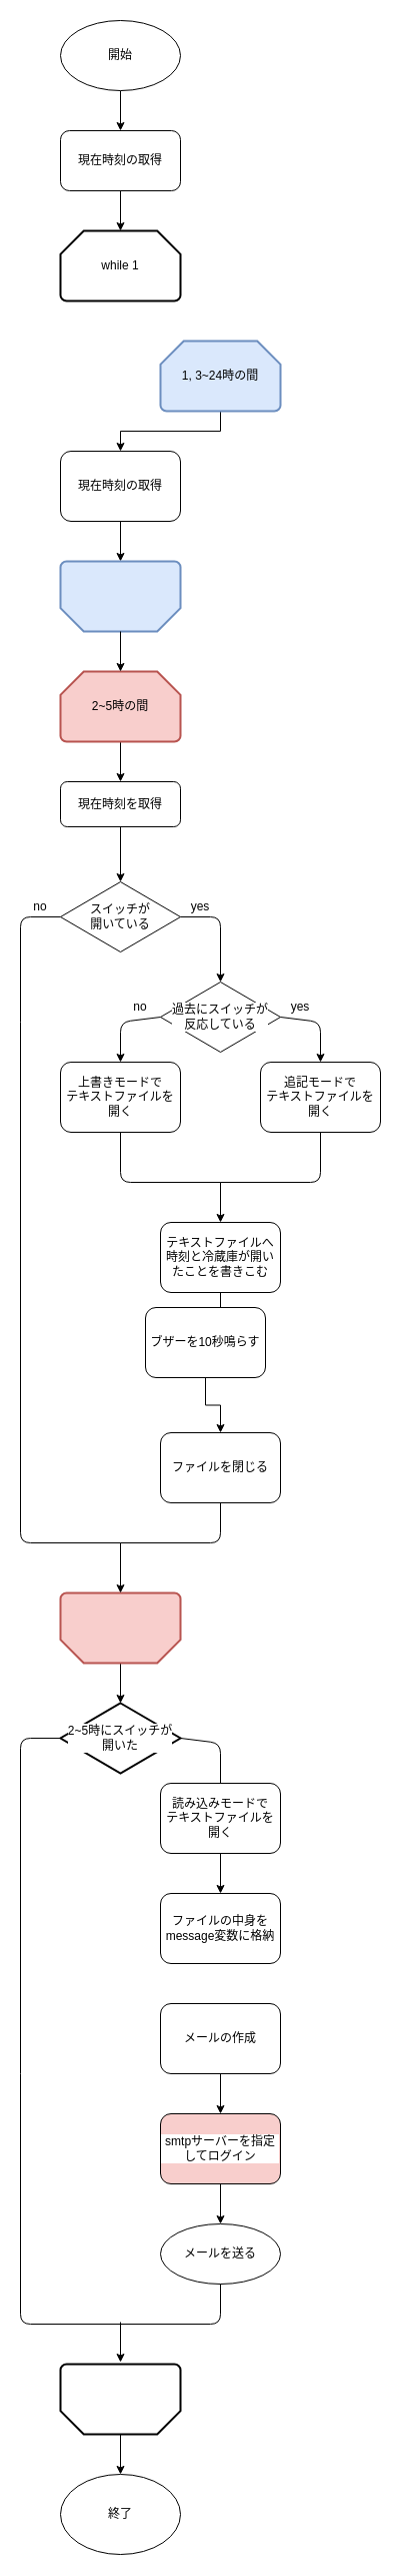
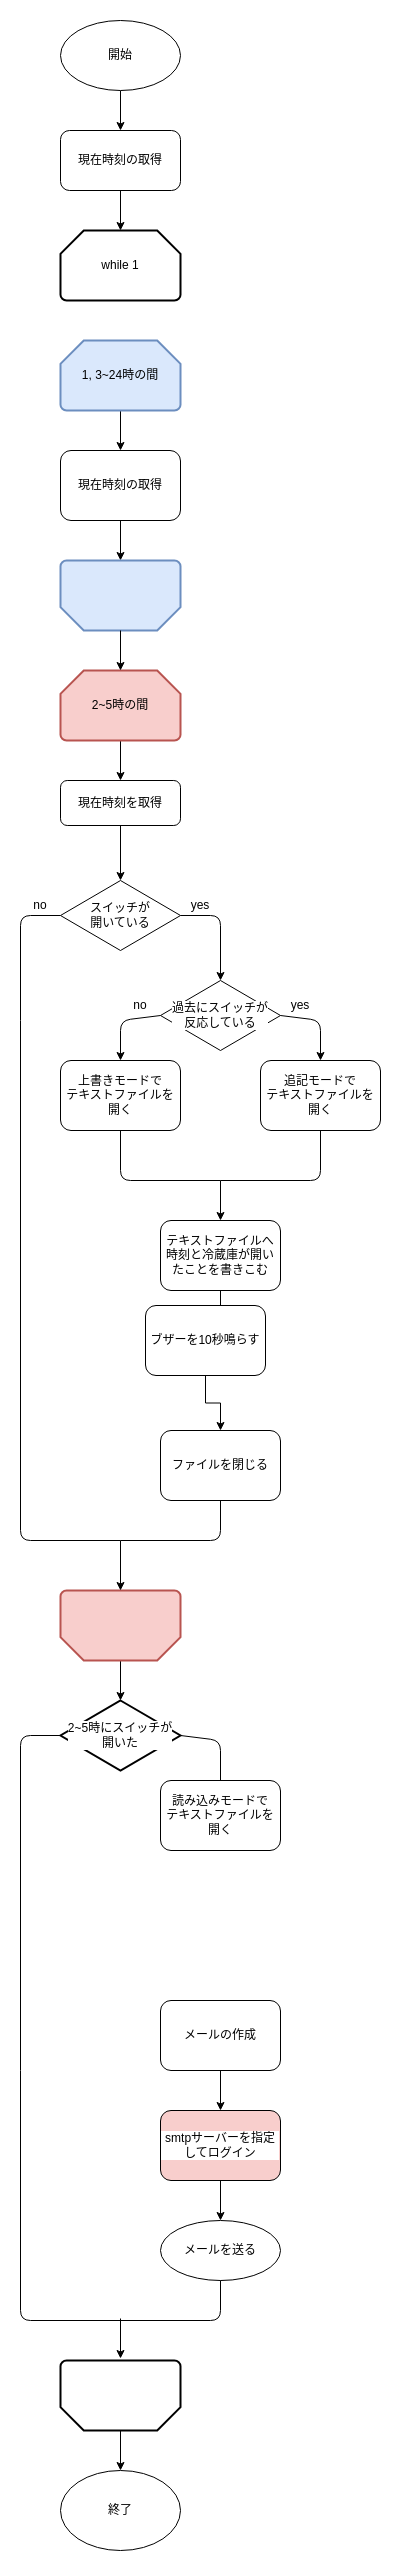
- <mxCell id="8" value="1, 3~24時の間" style="strokeWidth=2;html=1;shape=mxgraph.flowchart.loop_limit;whiteSpace=wrap;fillColor=#dae8fc;strokeColor=#6c8ebf;" vertex="1" parent="1"><mxGeometry x="160" y="340" width="120" height="70" as="geometry" /></mxCell>
+ <mxCell id="8" value="1, 3~24時の間" style="strokeWidth=2;html=1;shape=mxgraph.flowchart.loop_limit;whiteSpace=wrap;fillColor=#dae8fc;strokeColor=#6c8ebf;" vertex="1" parent="1"><mxGeometry x="60" y="340" width="120" height="70" as="geometry" /></mxCell>
- <mxCell id="40" style="edgeStyle=orthogonalEdgeStyle;rounded=0;orthogonalLoop=1;jettySize=auto;html=1;exitX=0.5;exitY=1;exitDx=0;exitDy=0;entryX=0.5;entryY=0;entryDx=0;entryDy=0;" edge="1" parent="1" source="41" target="45"><mxGeometry relative="1" as="geometry" /></mxCell>
- <mxCell id="45" value="ファイルの中身をmessage変数に格納" style="rounded=1;whiteSpace=wrap;html=1;labelBackgroundColor=#ffffff;" vertex="1" parent="1"><mxGeometry x="160" y="1890" width="120" height="70" as="geometry" /></mxCell>
